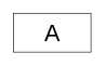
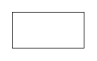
- <mxCell id="3" value="A" style="text;html=1;resizable=0;autosize=1;align=center;verticalAlign=middle;points=[];fillColor=none;strokeColor=none;rounded=0;fontSize=36;" parent="1" vertex="1"><mxGeometry x="55" y="20" width="50" height="60" as="geometry" /></mxCell>
